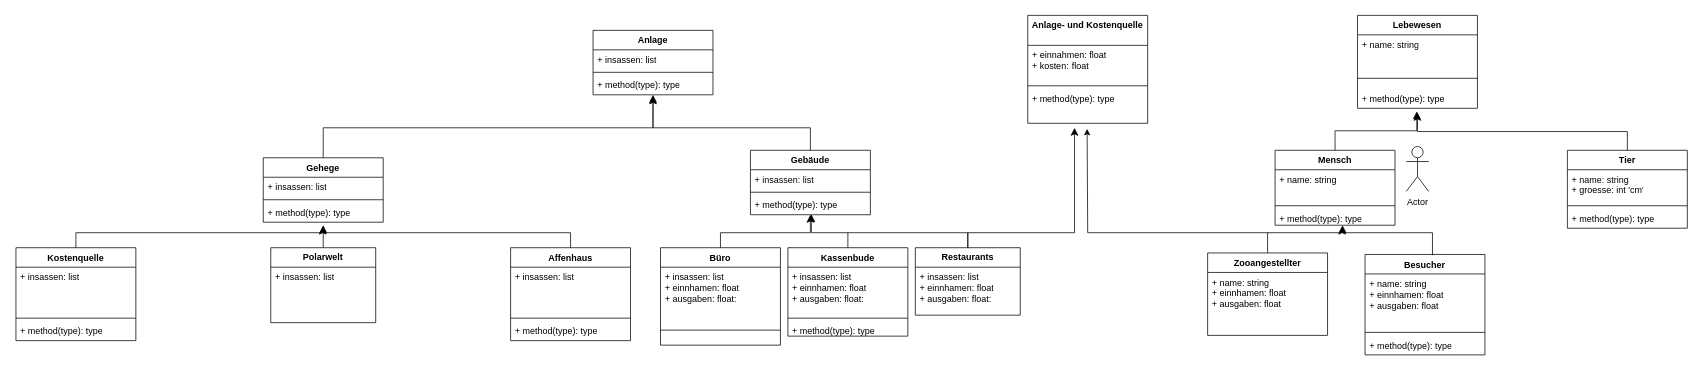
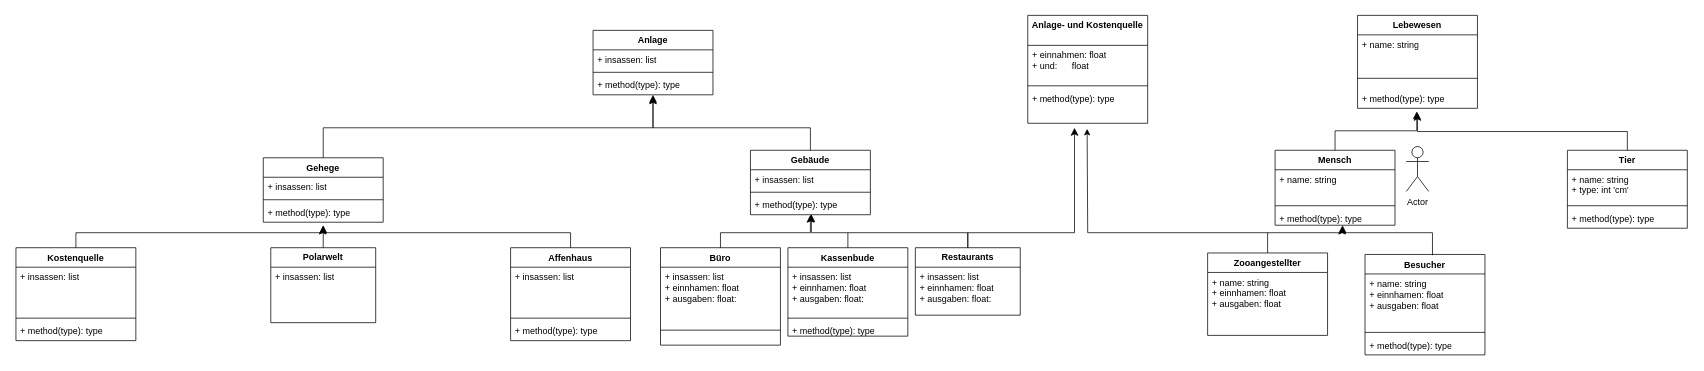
- <mxCell id="46" value="+ einnahmen: float&lt;br&gt;+ kosten:&lt;span style=&quot;white-space: pre;&quot;&gt;&#09;&lt;/span&gt;float" style="text;strokeColor=none;fillColor=none;align=left;verticalAlign=top;spacingLeft=4;spacingRight=4;overflow=hidden;rotatable=0;points=[[0,0.5],[1,0.5]];portConstraint=eastwest;whiteSpace=wrap;html=1;" vertex="1" parent="45"><mxGeometry y="40" width="160" height="50" as="geometry" /></mxCell>
+ <mxCell id="46" value="+ einnahmen: float&lt;br&gt;+ und:&lt;span style=&quot;white-space: pre;&quot;&gt;&#09;&lt;/span&gt;float" style="text;strokeColor=none;fillColor=none;align=left;verticalAlign=top;spacingLeft=4;spacingRight=4;overflow=hidden;rotatable=0;points=[[0,0.5],[1,0.5]];portConstraint=eastwest;whiteSpace=wrap;html=1;" vertex="1" parent="45"><mxGeometry y="40" width="160" height="50" as="geometry" /></mxCell>
- <mxCell id="34" value="+ name: string&lt;br&gt;+ groesse: int 'cm'" style="text;strokeColor=none;fillColor=none;align=left;verticalAlign=top;spacingLeft=4;spacingRight=4;overflow=hidden;rotatable=0;points=[[0,0.5],[1,0.5]];portConstraint=eastwest;whiteSpace=wrap;html=1;" vertex="1" parent="33"><mxGeometry y="26" width="160" height="44" as="geometry" /></mxCell>
+ <mxCell id="34" value="+ name: string&lt;br&gt;+ type: int 'cm'" style="text;strokeColor=none;fillColor=none;align=left;verticalAlign=top;spacingLeft=4;spacingRight=4;overflow=hidden;rotatable=0;points=[[0,0.5],[1,0.5]];portConstraint=eastwest;whiteSpace=wrap;html=1;" vertex="1" parent="33"><mxGeometry y="26" width="160" height="44" as="geometry" /></mxCell>
